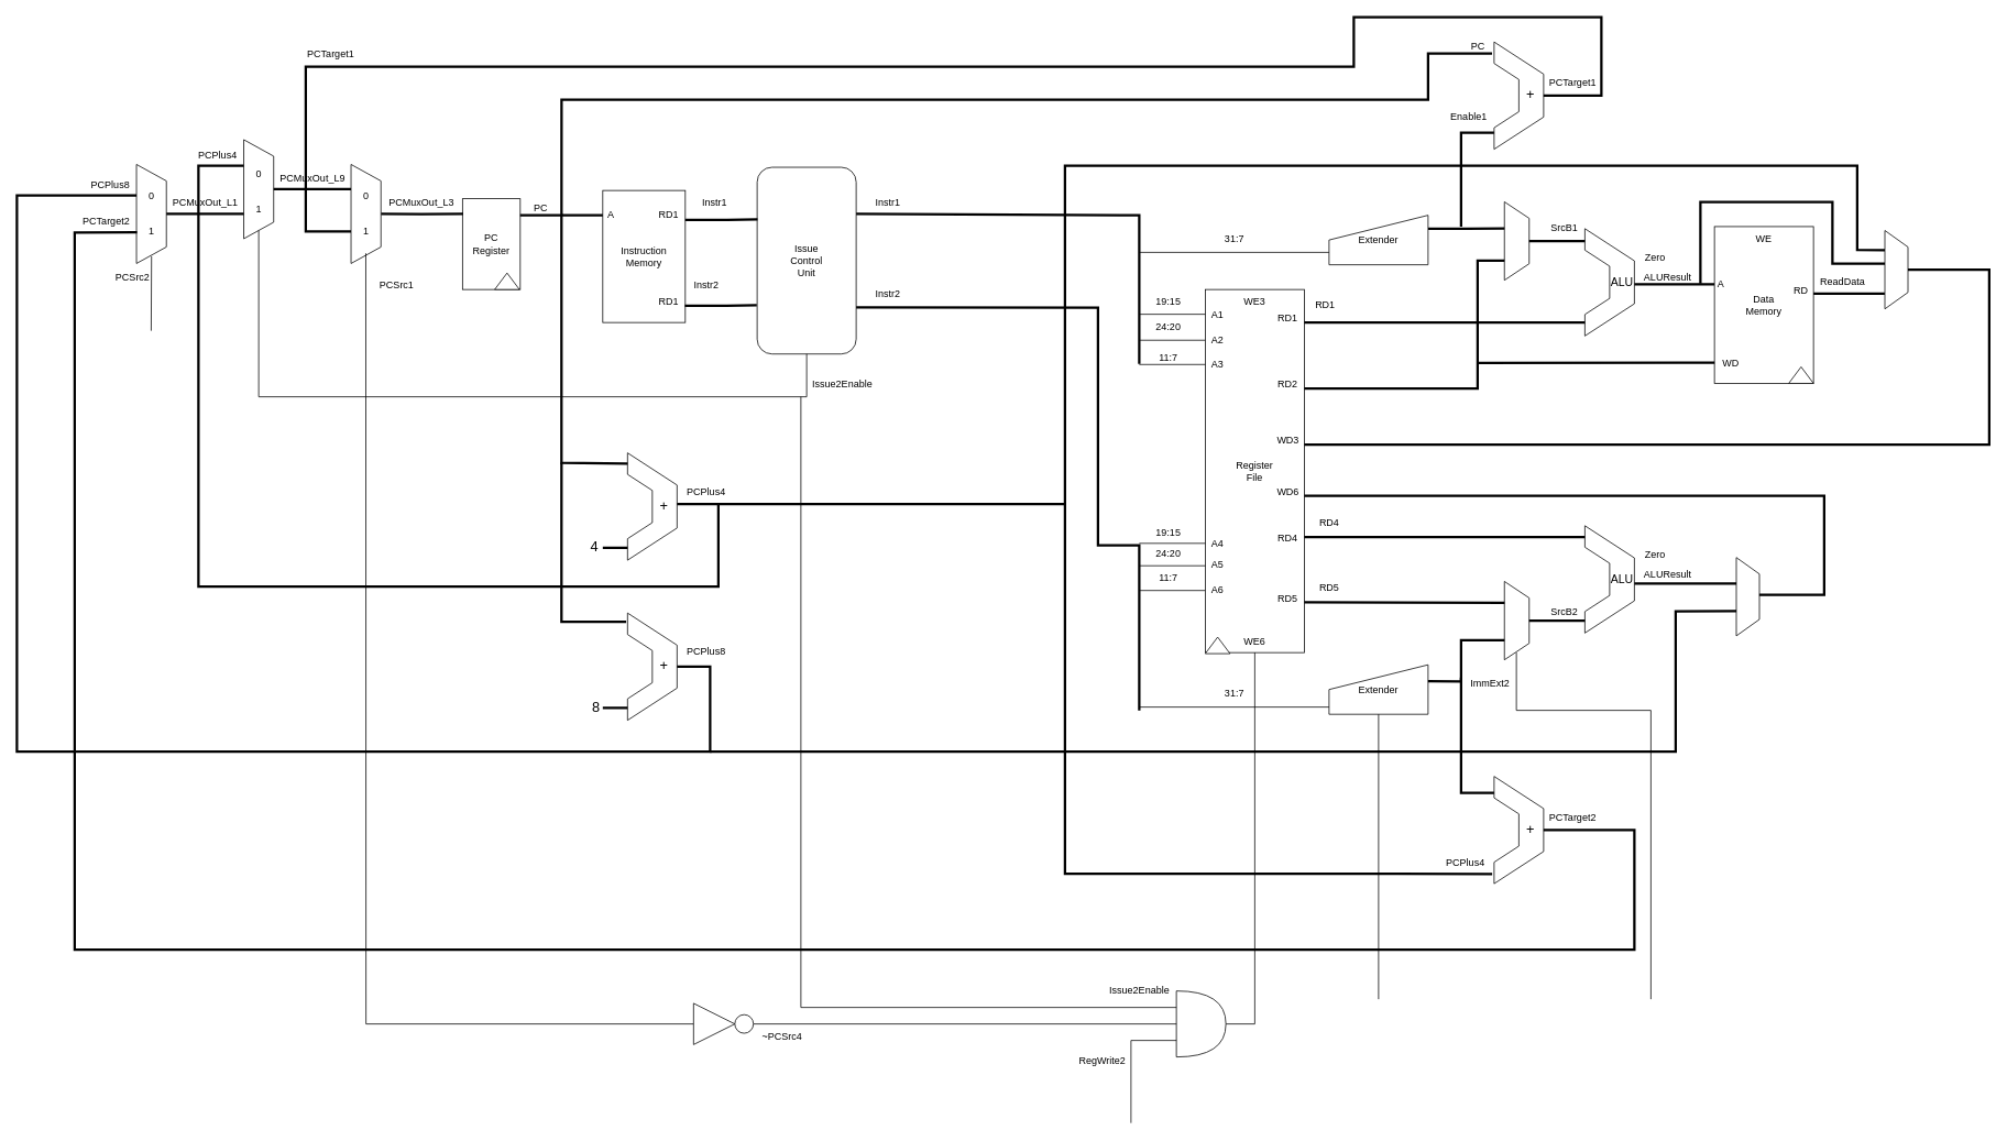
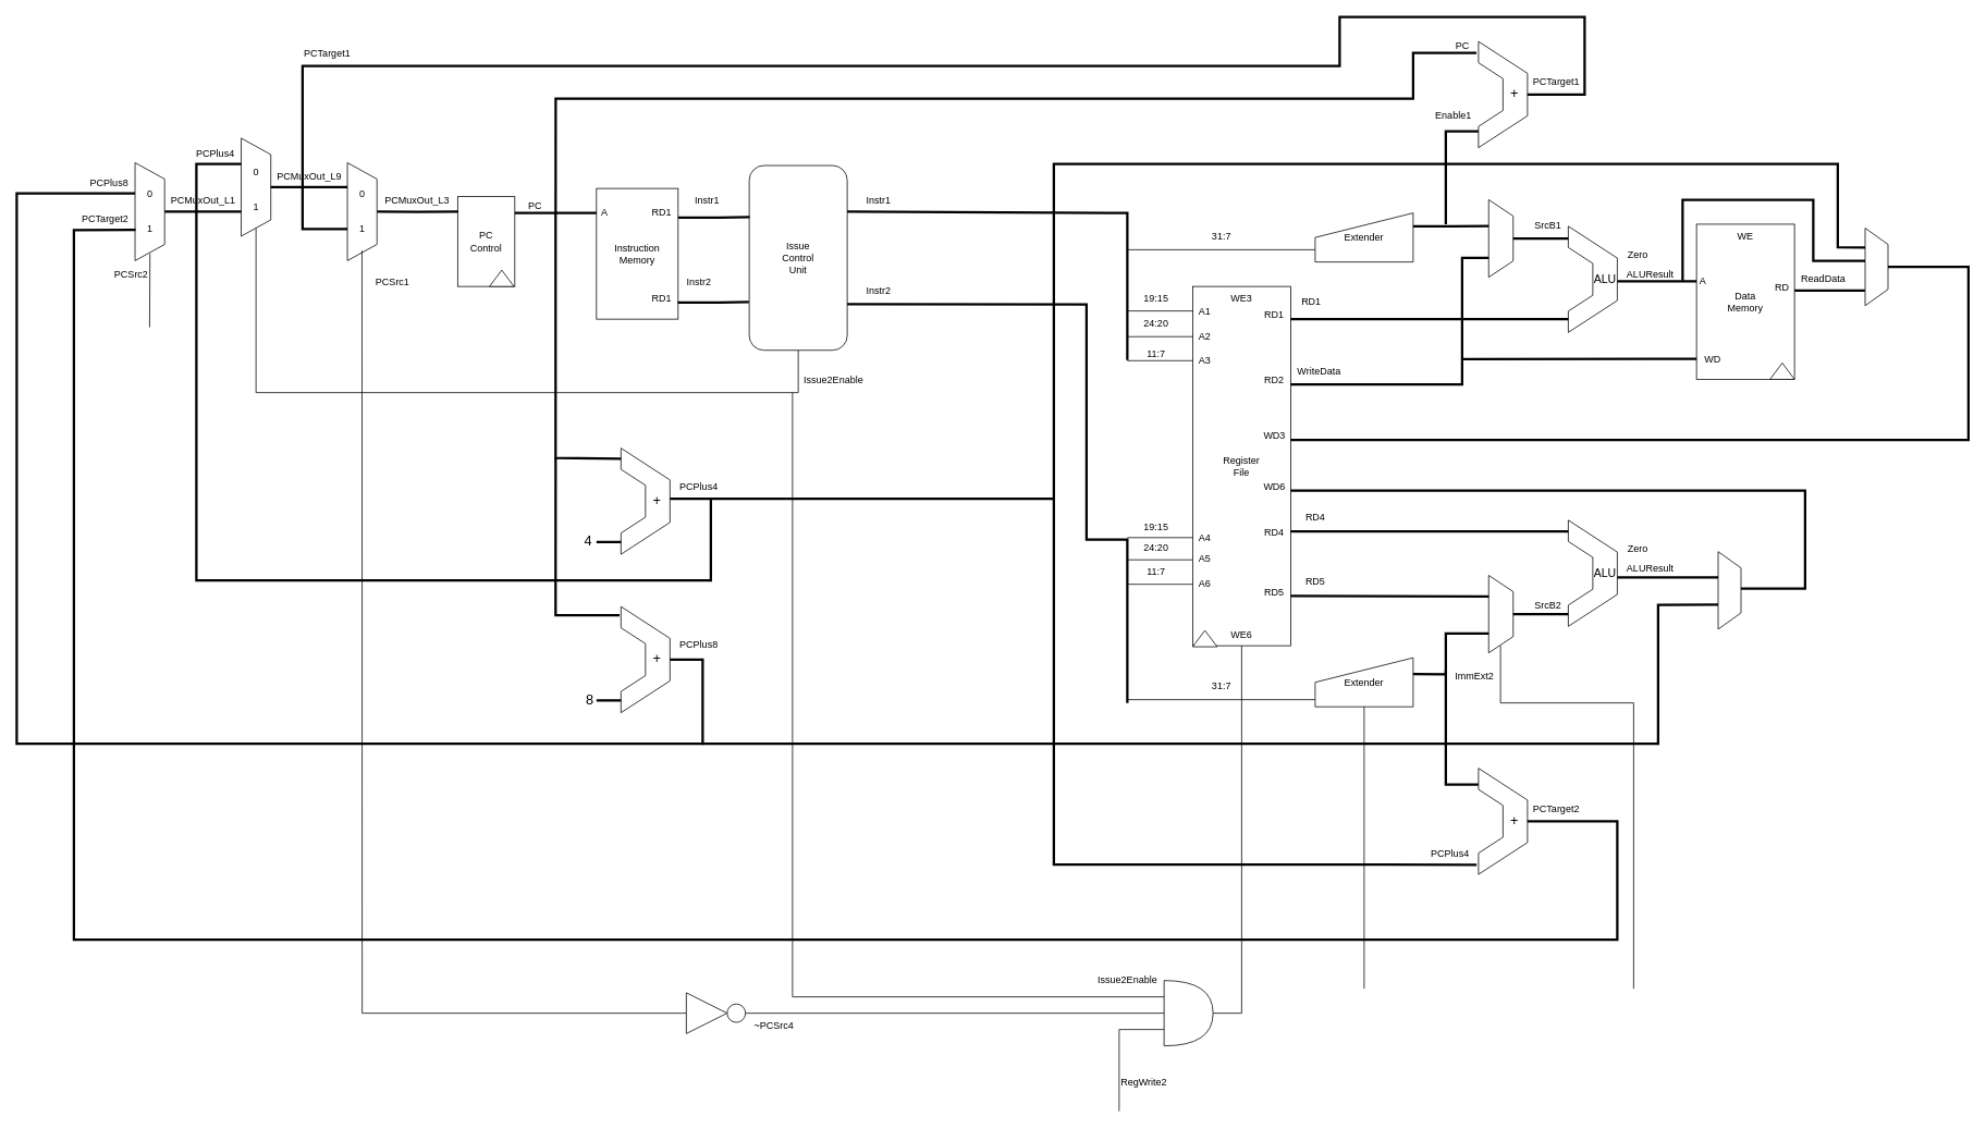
- <mxCell id="5" value="PC&lt;br&gt;Register" style="rounded=0;whiteSpace=wrap;html=1;movable=1;resizable=1;rotatable=1;deletable=1;editable=1;locked=0;connectable=1;" parent="4" vertex="1"><mxGeometry width="70" height="110" as="geometry" /></mxCell>
+ <mxCell id="5" value="PC&lt;br&gt;Control" style="rounded=0;whiteSpace=wrap;html=1;movable=1;resizable=1;rotatable=1;deletable=1;editable=1;locked=0;connectable=1;" parent="4" vertex="1"><mxGeometry width="70" height="110" as="geometry" /></mxCell>
+ <mxCell id="90" value="WriteData" style="text;html=1;strokeColor=none;fillColor=none;align=center;verticalAlign=middle;whiteSpace=wrap;rounded=0;" parent="1" vertex="1"><mxGeometry x="1585" y="438.75" width="60" height="30" as="geometry" /></mxCell>
- <mxCell id="155" value="RegWrite2" style="text;html=1;align=center;verticalAlign=middle;resizable=0;points=[];autosize=1;strokeColor=none;fillColor=none;" parent="1" vertex="1"><mxGeometry x="1295" y="1270" width="80" height="30" as="geometry" /></mxCell>
+ <mxCell id="155" value="RegWrite2" style="text;html=1;align=center;verticalAlign=middle;resizable=0;points=[];autosize=1;strokeColor=none;fillColor=none;" parent="1" vertex="1"><mxGeometry x="1360" y="1310" width="80" height="30" as="geometry" /></mxCell>
